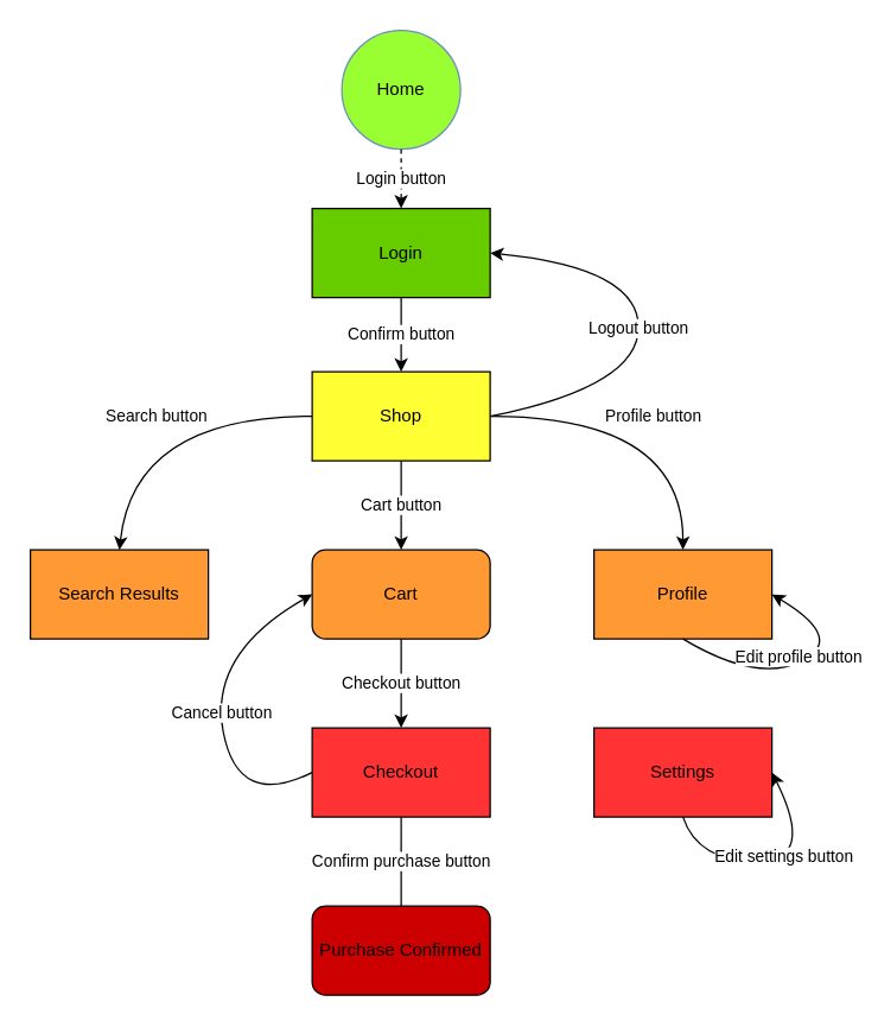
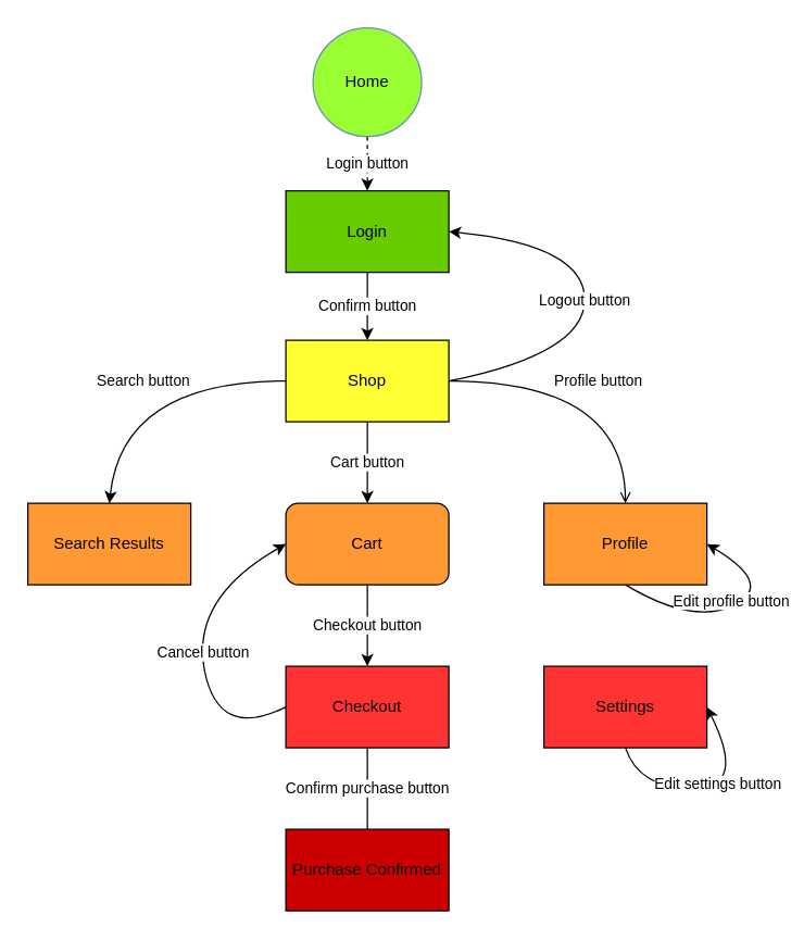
- <mxCell id="14" value="Profile button" style="curved=1;endArrow=classic;html=1;rounded=0;entryX=0.5;entryY=0;entryDx=0;entryDy=0;exitX=1;exitY=0.5;exitDx=0;exitDy=0;" edge="1" parent="1" source="4" target="5"><mxGeometry width="50" height="50" relative="1" as="geometry"><mxPoint x="300" y="360" as="sourcePoint" /><mxPoint x="420" y="320" as="targetPoint" /><Array as="points"><mxPoint x="460" y="280" /></Array></mxGeometry></mxCell>
+ <mxCell id="14" value="Profile button" style="curved=1;endArrow=open;html=1;rounded=0;entryX=0.5;entryY=0;entryDx=0;entryDy=0;exitX=1;exitY=0.5;exitDx=0;exitDy=0;" edge="1" parent="1" source="4" target="5"><mxGeometry width="50" height="50" relative="1" as="geometry"><mxPoint x="300" y="360" as="sourcePoint" /><mxPoint x="420" y="320" as="targetPoint" /><Array as="points"><mxPoint x="460" y="280" /></Array></mxGeometry></mxCell>
- <mxCell id="10" value="Purchase Confirmed" style="whiteSpace=wrap;html=1;fillColor=#CC0000;rounded=1;" vertex="1" parent="1"><mxGeometry x="210" y="610" width="120" height="60" as="geometry" /></mxCell>
+ <mxCell id="10" value="Purchase Confirmed" style="rounded=0;whiteSpace=wrap;html=1;fillColor=#CC0000;" vertex="1" parent="1"><mxGeometry x="210" y="610" width="120" height="60" as="geometry" /></mxCell>
